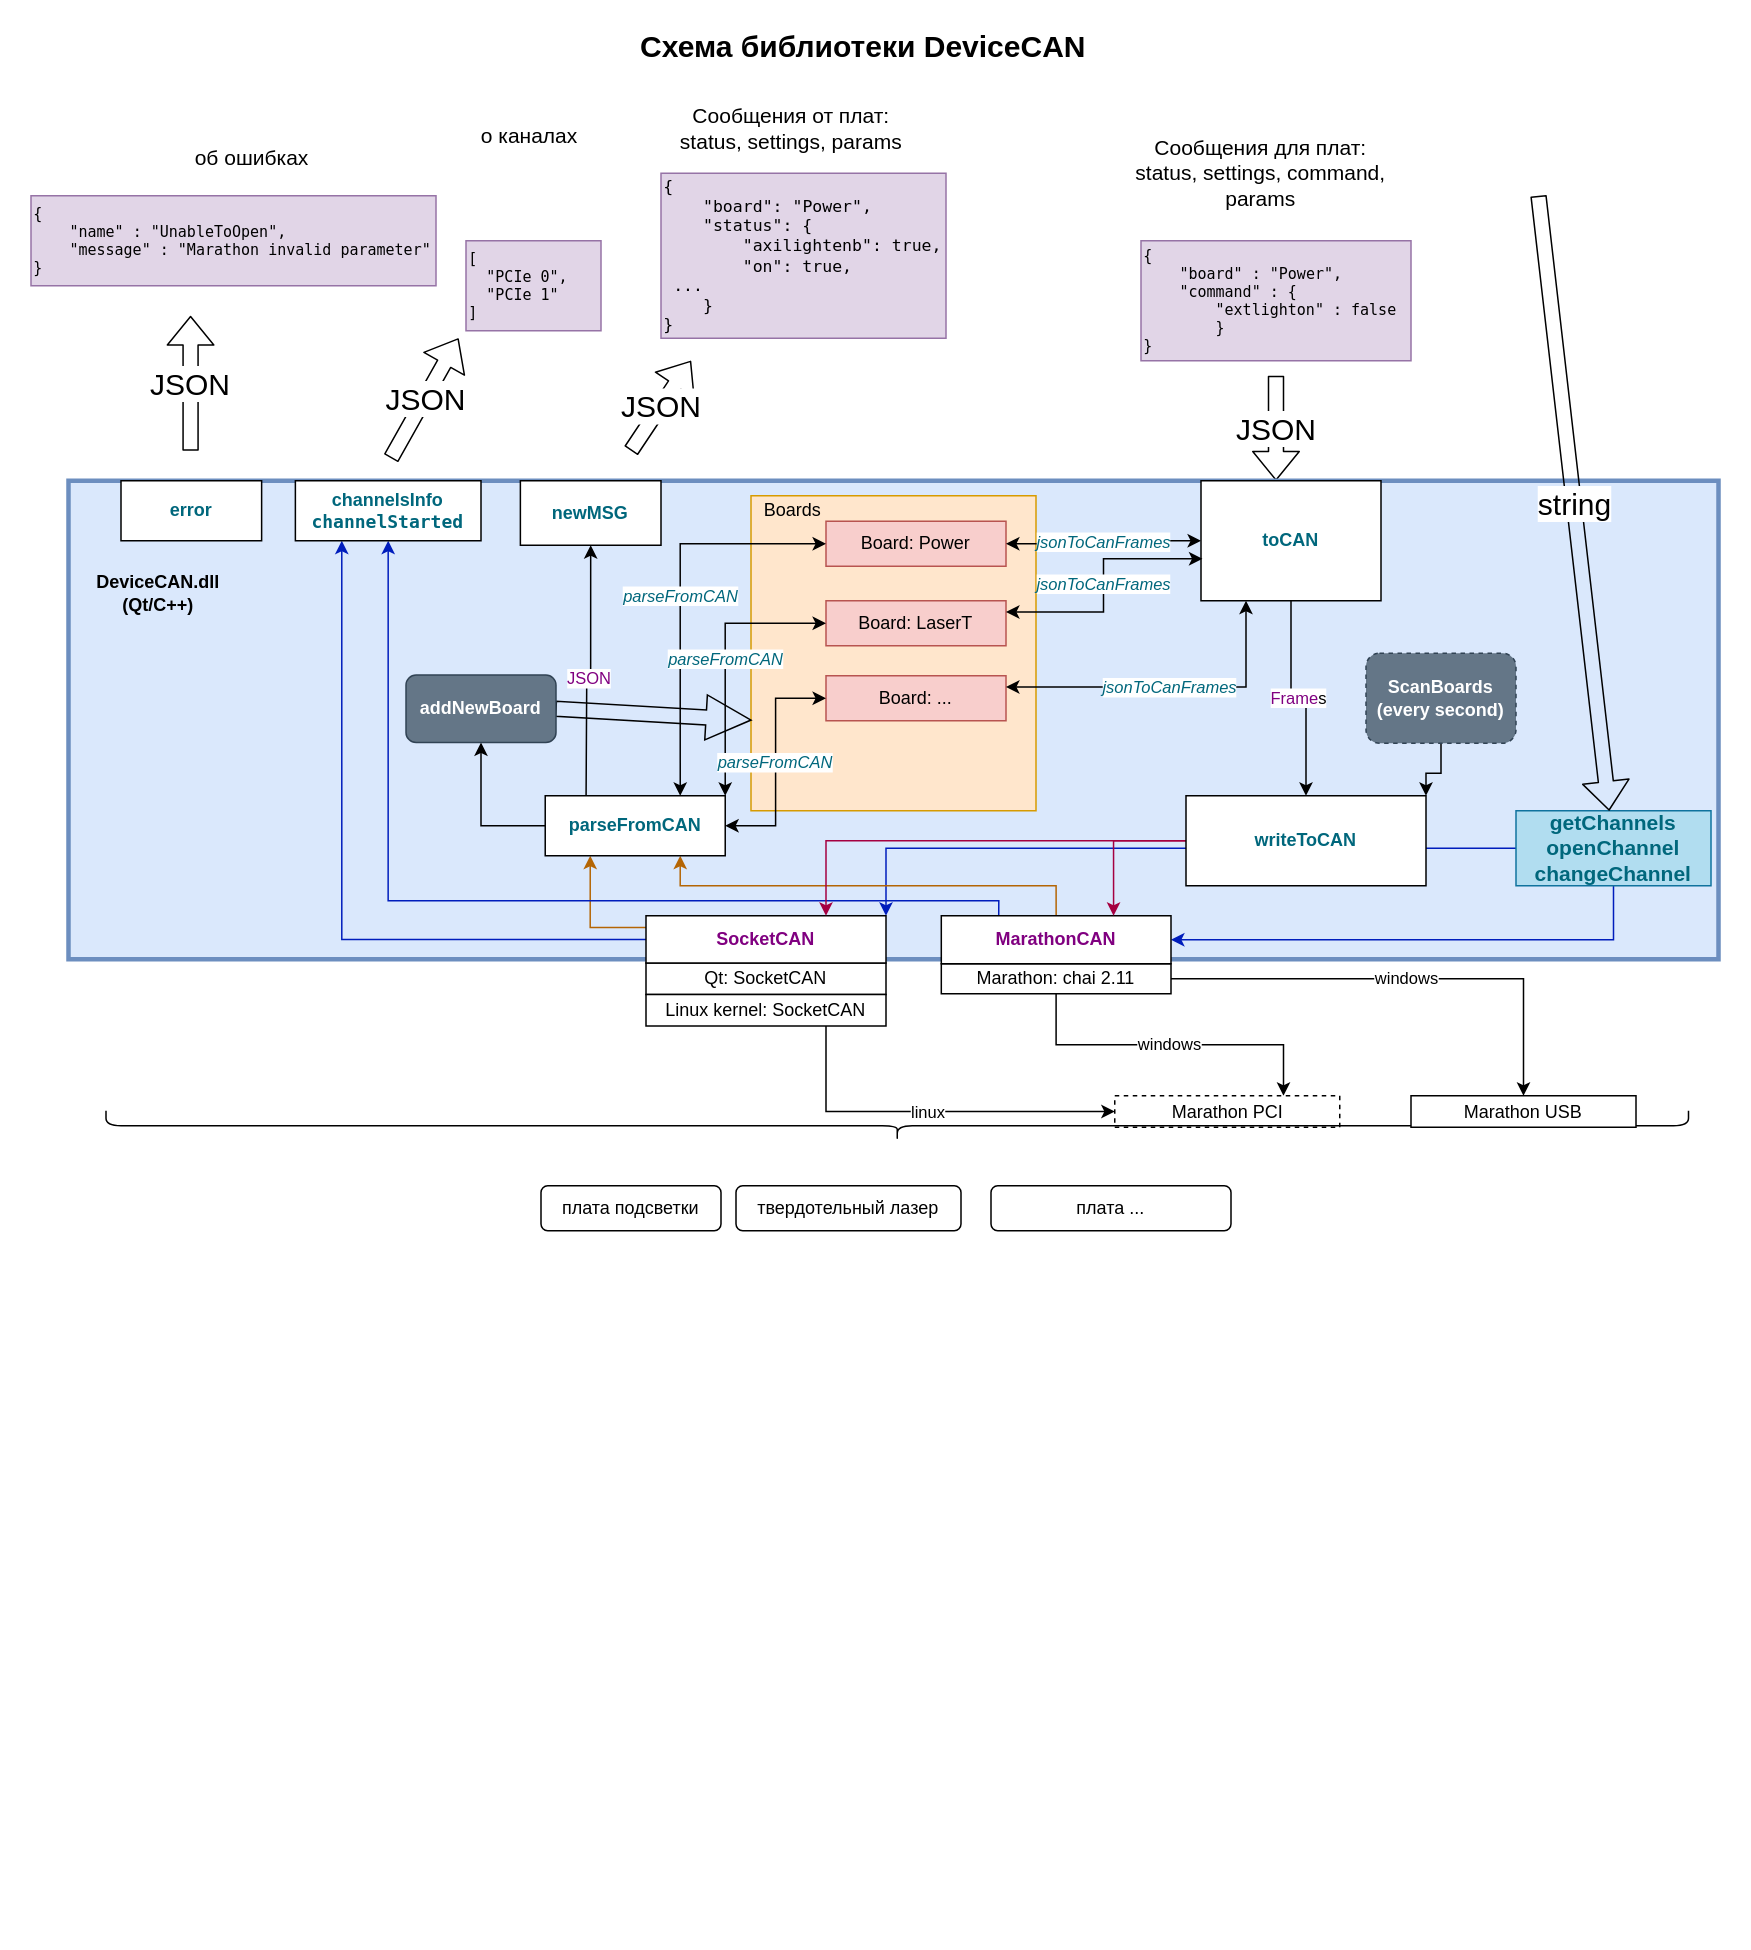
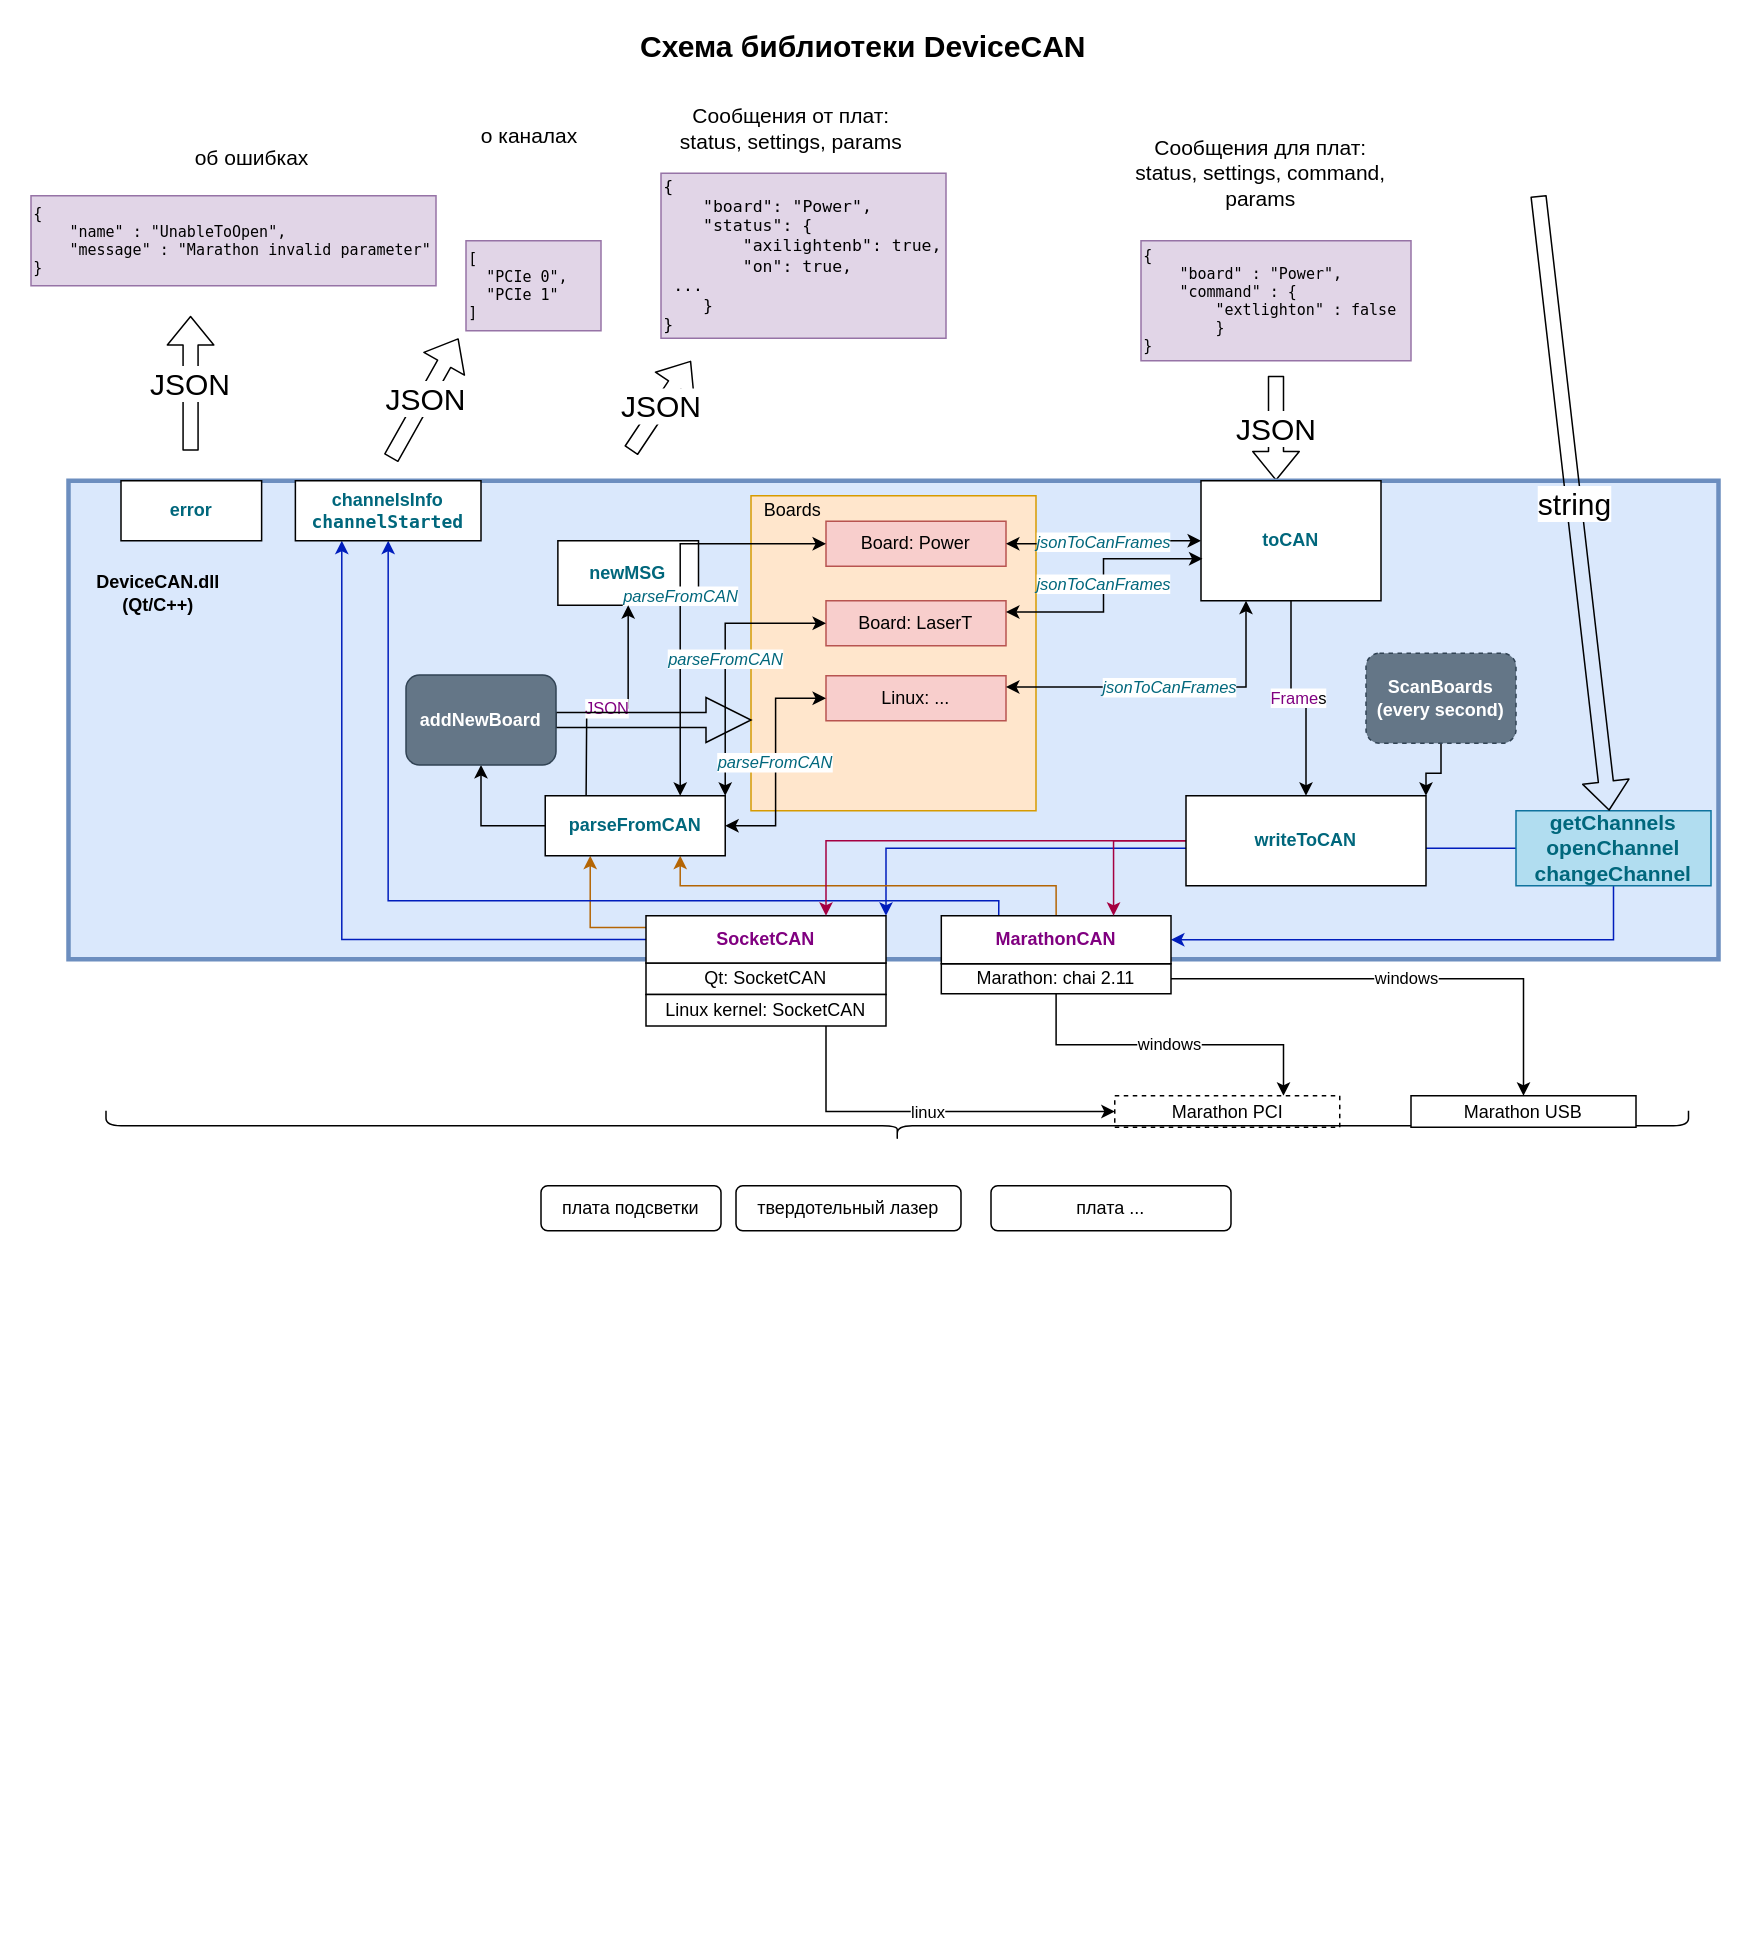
- <mxCell id="41" value="&lt;span style=&quot;font-weight: 600 ; color: #00677c&quot;&gt;newMSG&lt;/span&gt;" style="rounded=0;whiteSpace=wrap;html=1;" vertex="1" parent="1"><mxGeometry x="346.25" y="320" width="93.75" height="43" as="geometry" /></mxCell>
+ <mxCell id="41" value="&lt;span style=&quot;font-weight: 600 ; color: #00677c&quot;&gt;newMSG&lt;/span&gt;" style="rounded=0;whiteSpace=wrap;html=1;" vertex="1" parent="1"><mxGeometry x="371.25" y="360" width="93.75" height="43" as="geometry" /></mxCell>
- <mxCell id="45" value="Board: ..." style="rounded=0;whiteSpace=wrap;html=1;fillColor=#f8cecc;strokeColor=#b85450;" vertex="1" parent="1"><mxGeometry x="550" y="450" width="120" height="30" as="geometry" /></mxCell>
+ <mxCell id="45" value="Linux: ..." style="rounded=0;whiteSpace=wrap;html=1;fillColor=#f8cecc;strokeColor=#b85450;" vertex="1" parent="1"><mxGeometry x="550" y="450" width="120" height="30" as="geometry" /></mxCell>
- <mxCell id="64" value="&lt;div&gt;&lt;b&gt;addNewBoard&lt;/b&gt;&lt;/div&gt;" style="rounded=1;whiteSpace=wrap;html=1;fillColor=#647687;strokeColor=#314354;fontColor=#ffffff;" vertex="1" parent="1"><mxGeometry x="270" y="449.5" width="100" height="45" as="geometry" /></mxCell>
+ <mxCell id="64" value="&lt;div&gt;&lt;b&gt;addNewBoard&lt;/b&gt;&lt;/div&gt;" style="rounded=1;whiteSpace=wrap;html=1;fillColor=#647687;strokeColor=#314354;fontColor=#ffffff;" vertex="1" parent="1"><mxGeometry x="270" y="449.5" width="100" height="60" as="geometry" /></mxCell>
